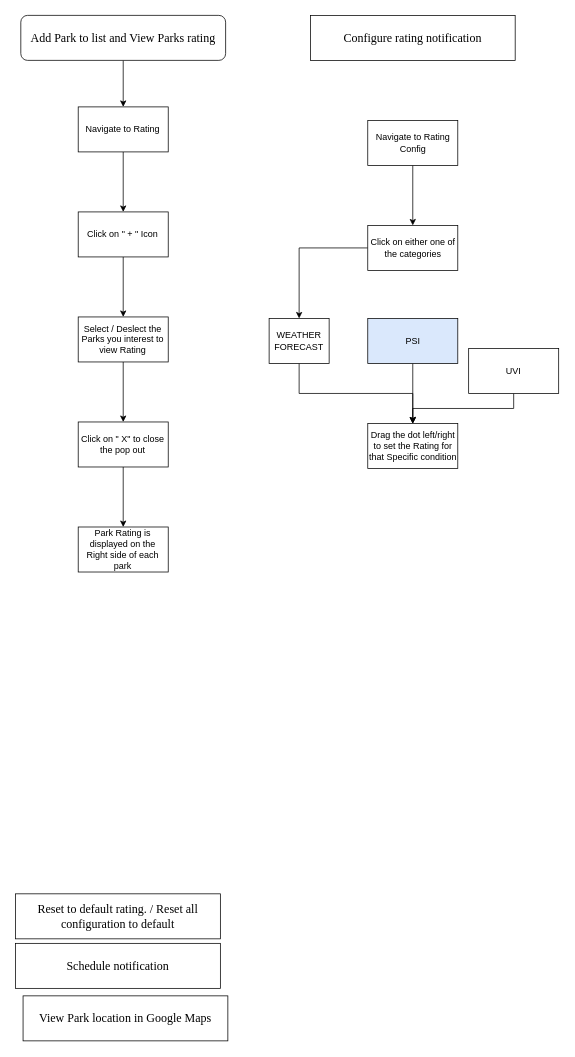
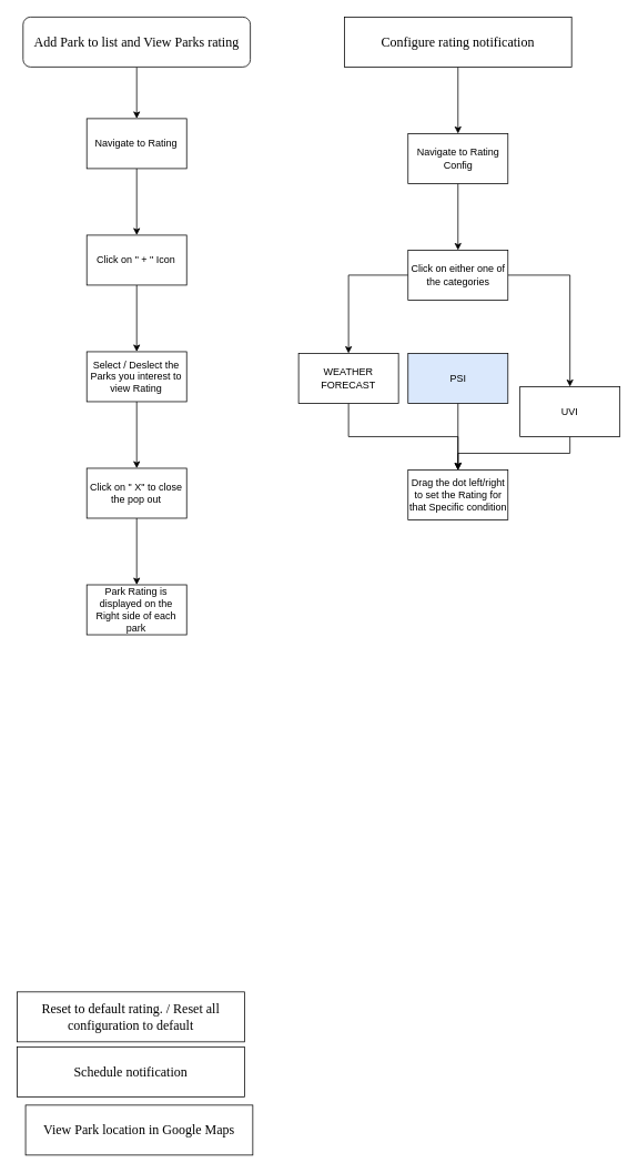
+ <mxCell id="5" value="" style="edgeStyle=orthogonalEdgeStyle;rounded=0;orthogonalLoop=1;jettySize=auto;html=1;" edge="1" parent="1" source="6" target="19"><mxGeometry relative="1" as="geometry" /></mxCell>
+ <mxCell id="21" value="" style="edgeStyle=orthogonalEdgeStyle;rounded=0;orthogonalLoop=1;jettySize=auto;html=1;" edge="1" parent="1" source="22" target="28"><mxGeometry relative="1" as="geometry" /></mxCell>
- <mxCell id="24" value="WEATHER FORECAST" style="whiteSpace=wrap;html=1;rounded=0;" vertex="1" parent="1"><mxGeometry x="358" y="424" width="80" height="60" as="geometry" /></mxCell>
+ <mxCell id="24" value="WEATHER FORECAST" style="whiteSpace=wrap;html=1;rounded=0;" vertex="1" parent="1"><mxGeometry x="358" y="424" width="120" height="60" as="geometry" /></mxCell>
